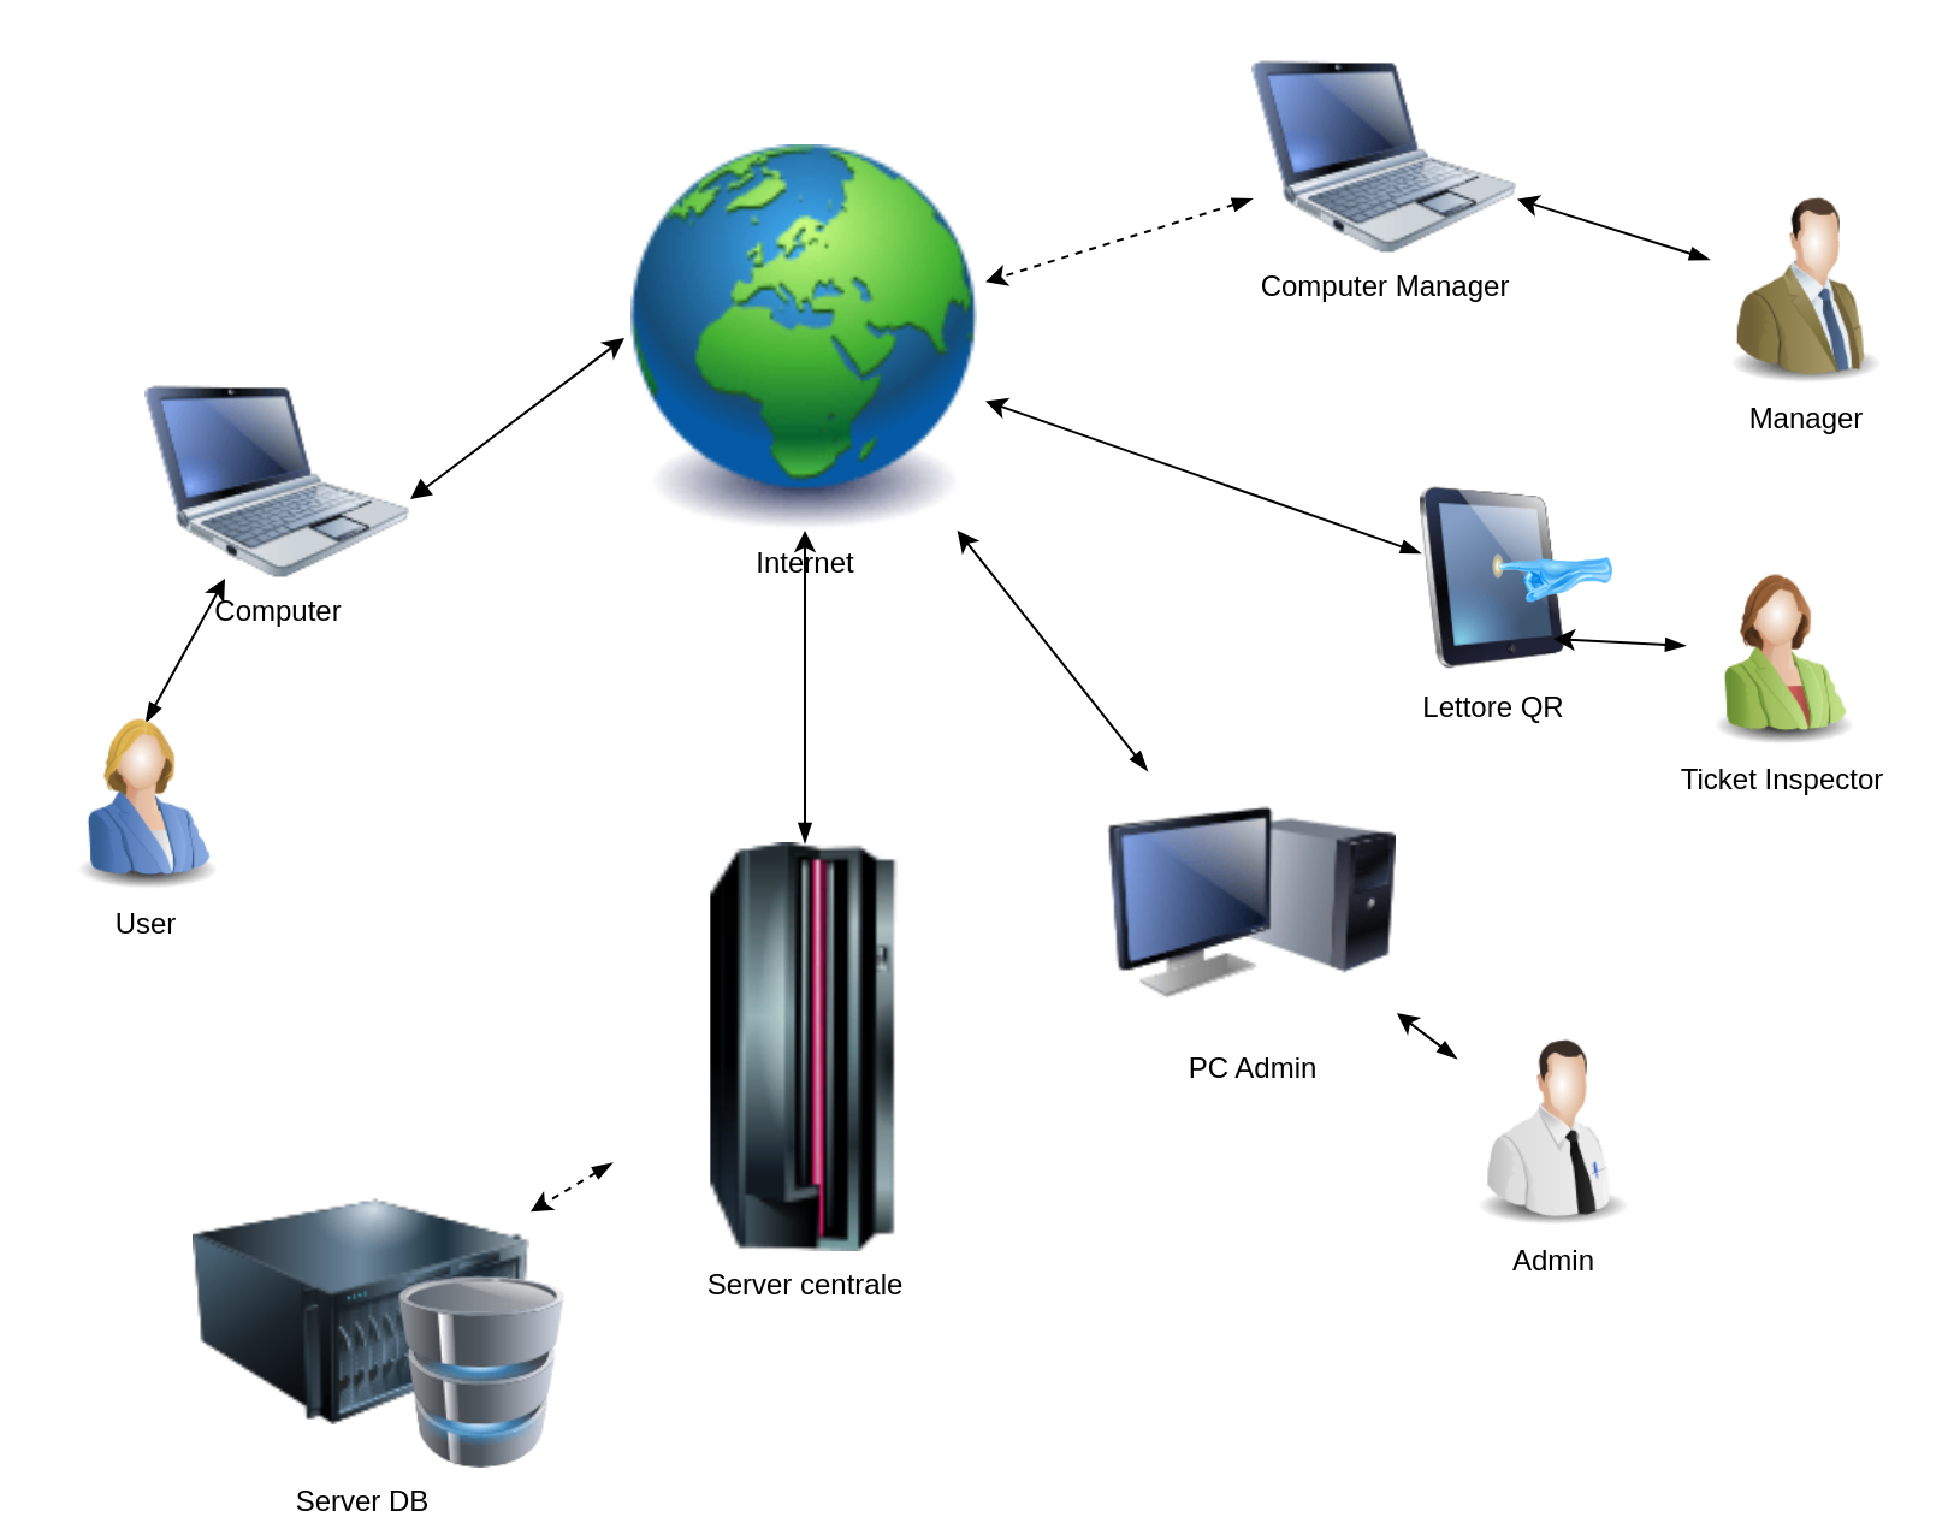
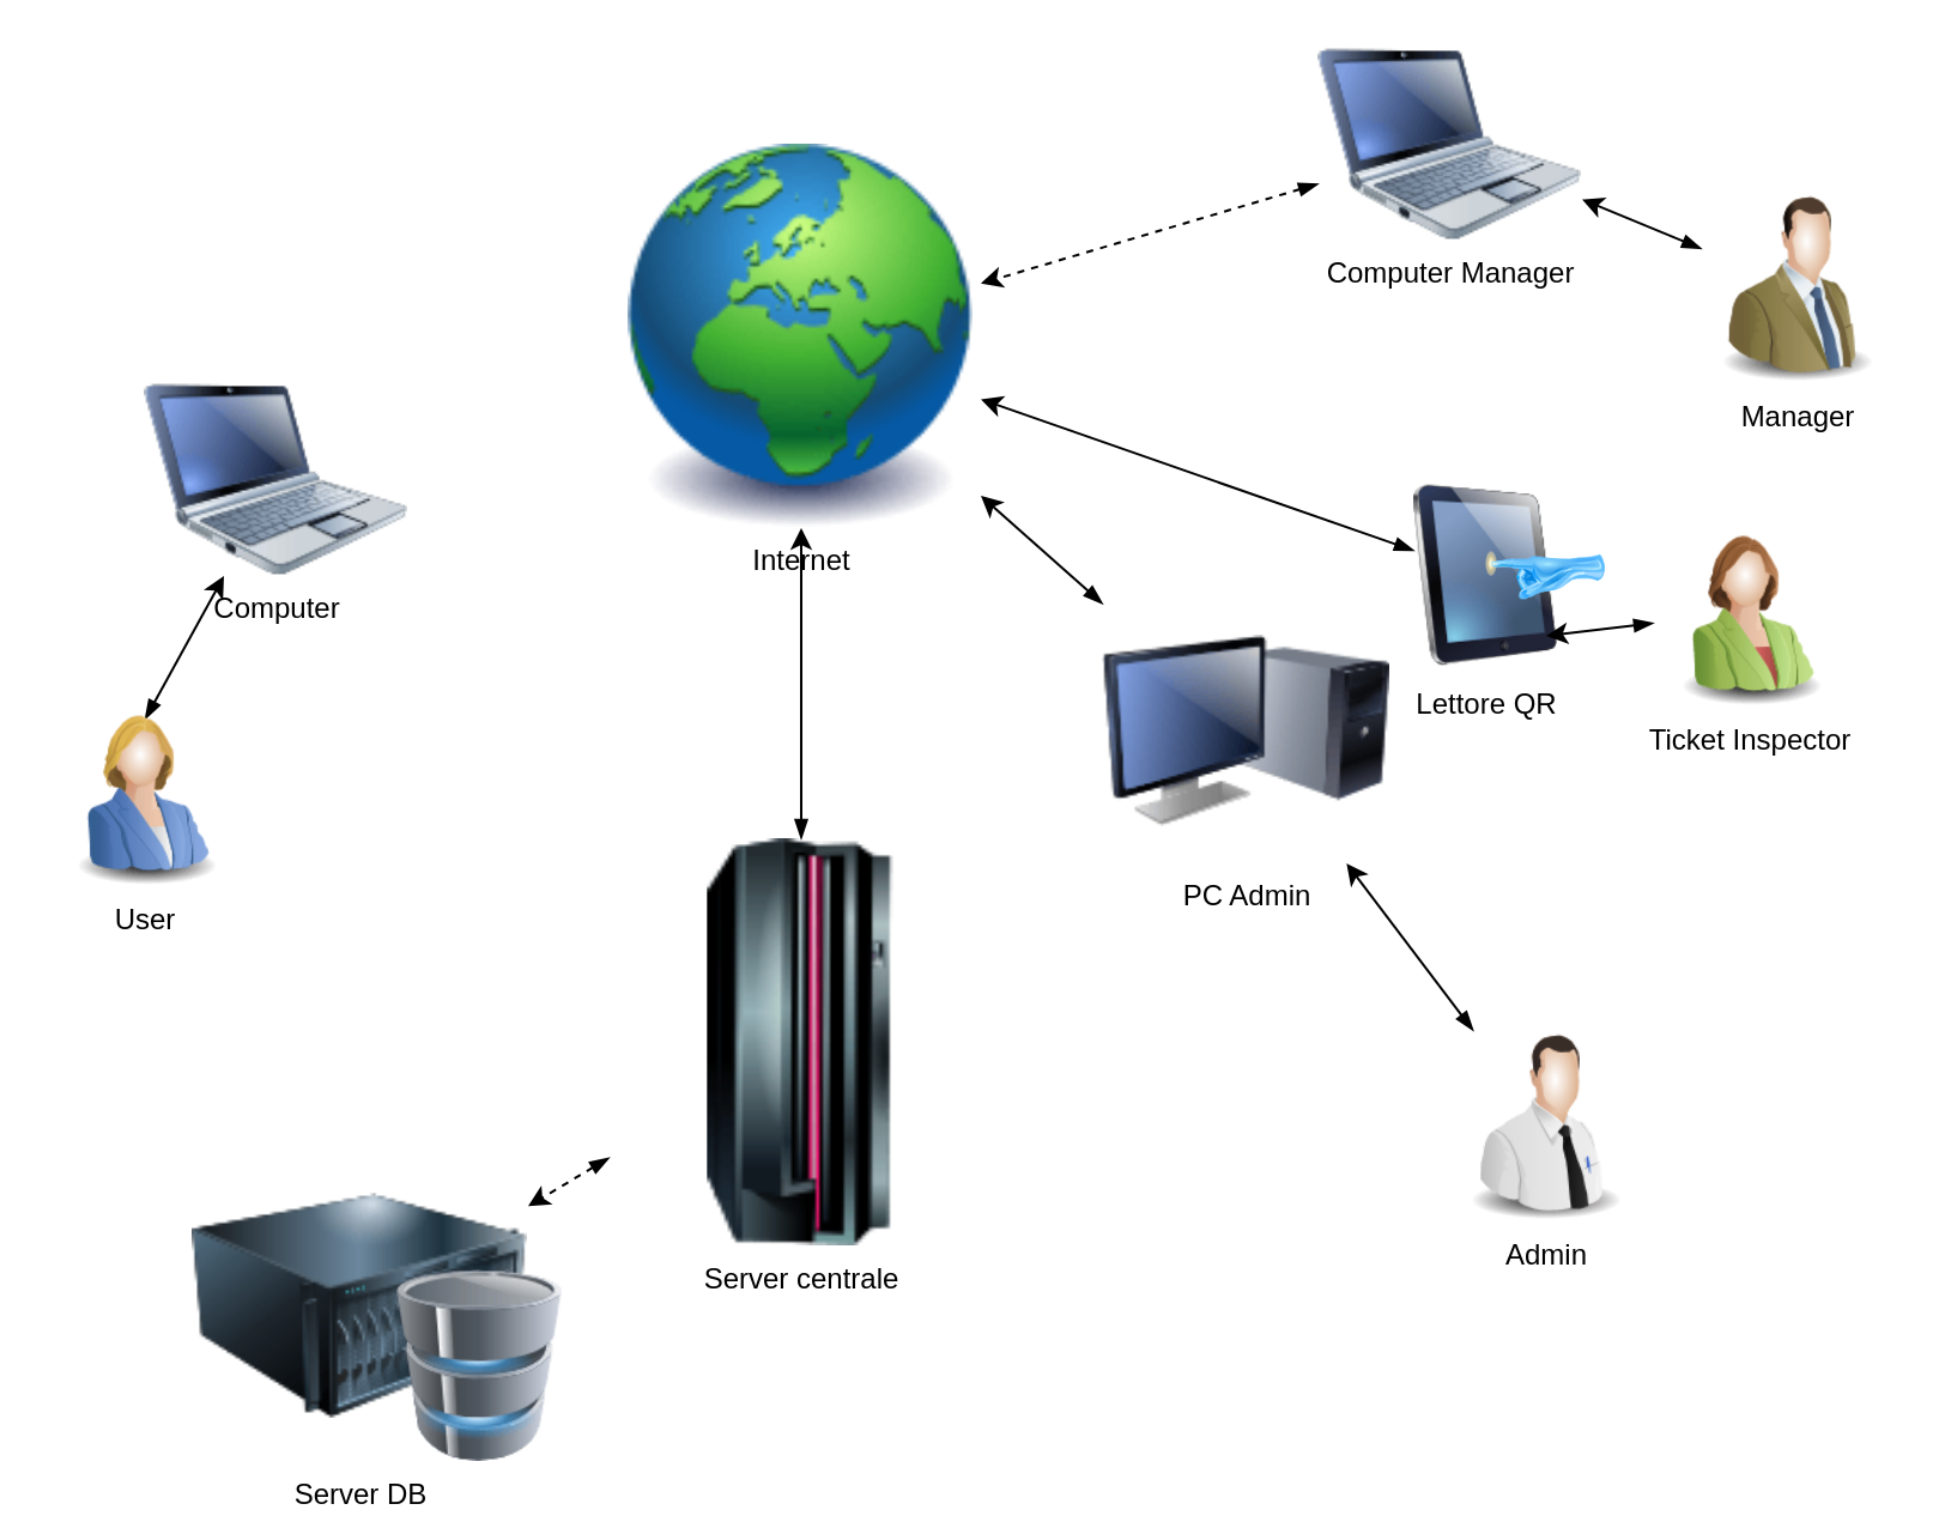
- <mxCell id="12" value="Computer Manager" style="image;html=1;image=img/lib/clip_art/computers/Netbook_128x128.png" parent="1" vertex="1"><mxGeometry x="520" y="25" width="110" height="80" as="geometry" /></mxCell>
+ <mxCell id="12" value="Computer Manager" style="image;html=1;image=img/lib/clip_art/computers/Netbook_128x128.png" parent="1" vertex="1"><mxGeometry x="550" y="20" width="110" height="80" as="geometry" /></mxCell>
- <mxCell id="2" style="rounded=0;orthogonalLoop=1;jettySize=auto;html=1;exitX=1;exitY=0.588;exitDx=0;exitDy=0;entryX=0;entryY=0.5;entryDx=0;entryDy=0;startArrow=block;startFill=1;exitPerimeter=0;" parent="1" source="3" target="5" edge="1"><mxGeometry relative="1" as="geometry" /></mxCell>
- <mxCell id="19" value="Ticket Inspector" style="image;html=1;image=img/lib/clip_art/people/Suit_Woman_Green_128x128.png" parent="1" vertex="1"><mxGeometry x="700" y="230" width="80" height="80" as="geometry" /></mxCell>
+ <mxCell id="19" value="Ticket Inspector" style="image;html=1;image=img/lib/clip_art/people/Suit_Woman_Green_128x128.png" parent="1" vertex="1"><mxGeometry x="690" y="215" width="80" height="80" as="geometry" /></mxCell>
- <mxCell id="21" value="PC Admin" style="image;html=1;image=img/lib/clip_art/computers/Monitor_Tower_128x128.png" parent="1" vertex="1"><mxGeometry x="460" y="320" width="120" height="110" as="geometry" /></mxCell>
+ <mxCell id="21" value="PC Admin" style="image;html=1;image=img/lib/clip_art/computers/Monitor_Tower_128x128.png" parent="1" vertex="1"><mxGeometry x="460" y="250" width="120" height="110" as="geometry" /></mxCell>
